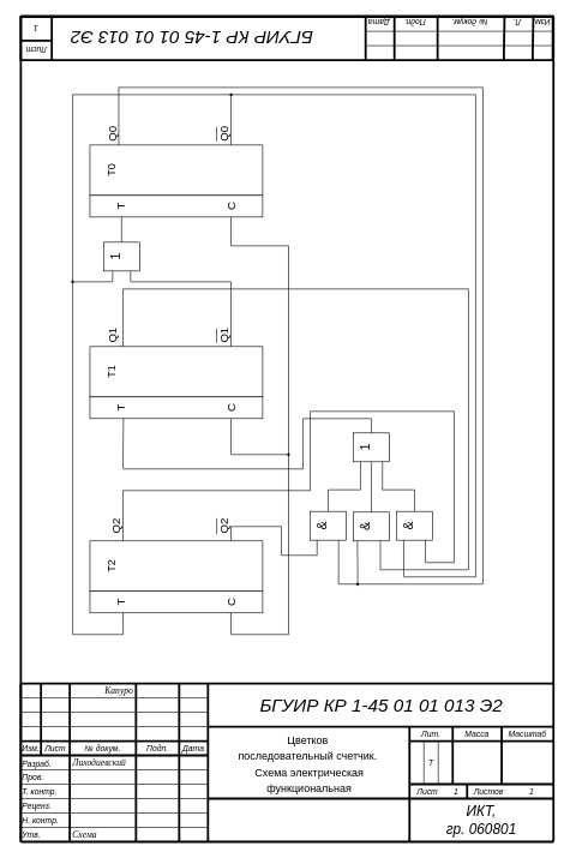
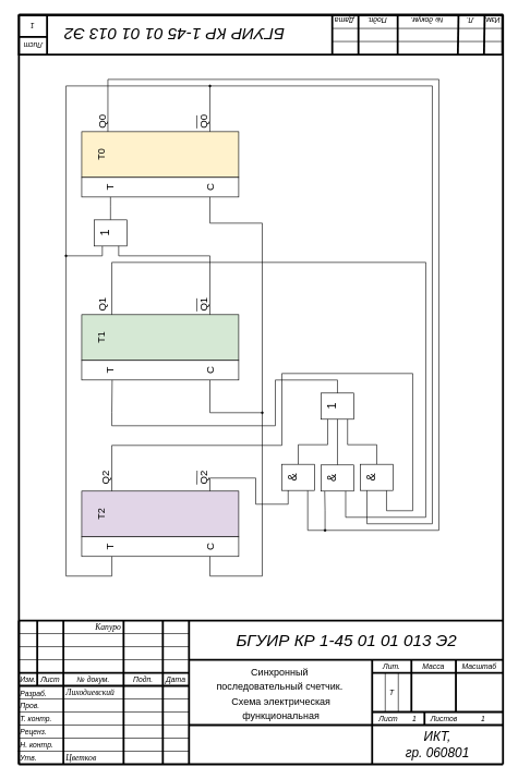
- <mxCell id="99" value="T0&lt;br&gt;&lt;br&gt;&lt;br&gt;&lt;br&gt;&lt;br&gt;&lt;br&gt;&lt;br&gt;&lt;br&gt;&lt;br&gt;&lt;br&gt;&lt;br&gt;" style="rounded=0;whiteSpace=wrap;html=1;fontSize=15;horizontal=0;align=center;" vertex="1" parent="98"><mxGeometry y="70" width="240" height="70" as="geometry" /></mxCell>
+ <mxCell id="99" value="T0&lt;br&gt;&lt;br&gt;&lt;br&gt;&lt;br&gt;&lt;br&gt;&lt;br&gt;&lt;br&gt;&lt;br&gt;&lt;br&gt;&lt;br&gt;&lt;br&gt;" style="rounded=0;whiteSpace=wrap;html=1;fontSize=15;horizontal=0;align=center;fillColor=#fff2cc;" vertex="1" parent="98"><mxGeometry y="70" width="240" height="70" as="geometry" /></mxCell>
- <mxCell id="91" value="T1&lt;br&gt;&lt;br&gt;&lt;br&gt;&lt;br&gt;&lt;br&gt;&lt;br&gt;&lt;br&gt;&lt;br&gt;&lt;br&gt;&lt;br&gt;&lt;br&gt;" style="rounded=0;whiteSpace=wrap;html=1;fontSize=15;horizontal=0;align=center;" vertex="1" parent="90"><mxGeometry y="70" width="240" height="70" as="geometry" /></mxCell>
+ <mxCell id="91" value="T1&lt;br&gt;&lt;br&gt;&lt;br&gt;&lt;br&gt;&lt;br&gt;&lt;br&gt;&lt;br&gt;&lt;br&gt;&lt;br&gt;&lt;br&gt;&lt;br&gt;" style="rounded=0;whiteSpace=wrap;html=1;fontSize=15;horizontal=0;align=center;fillColor=#d5e8d4;" vertex="1" parent="90"><mxGeometry y="70" width="240" height="70" as="geometry" /></mxCell>
- <mxCell id="84" value="T2&lt;br&gt;&lt;br&gt;&lt;br&gt;&lt;br&gt;&lt;br&gt;&lt;br&gt;&lt;br&gt;&lt;br&gt;&lt;br&gt;&lt;br&gt;&lt;br&gt;" style="rounded=0;whiteSpace=wrap;html=1;fontSize=15;horizontal=0;align=center;" vertex="1" parent="83"><mxGeometry y="70" width="240" height="70" as="geometry" /></mxCell>
+ <mxCell id="84" value="T2&lt;br&gt;&lt;br&gt;&lt;br&gt;&lt;br&gt;&lt;br&gt;&lt;br&gt;&lt;br&gt;&lt;br&gt;&lt;br&gt;&lt;br&gt;&lt;br&gt;" style="rounded=0;whiteSpace=wrap;html=1;fontSize=15;horizontal=0;align=center;fillColor=#e1d5e7;" vertex="1" parent="83"><mxGeometry y="70" width="240" height="70" as="geometry" /></mxCell>
- <mxCell id="40" value="&lt;div style=&quot;font-size: 15px; line-height: 0.8;&quot;&gt;&lt;p style=&quot;align:center;margin-left:0;margin-right:0;margin-top:0px;margin-bottom:0px;text-indent:0;valign:middle;direction:ltr;&quot;&gt;&lt;font style=&quot;font-size: 15px; font-family: Arial; color: rgb(0, 0, 0); direction: ltr; letter-spacing: 0px; line-height: 150%; opacity: 1;&quot;&gt;Цветков&amp;nbsp;&lt;/font&gt;&lt;/p&gt;&lt;p style=&quot;align:center;margin-left:0;margin-right:0;margin-top:0px;margin-bottom:0px;text-indent:0;valign:middle;direction:ltr;&quot;&gt;&lt;font style=&quot;font-size: 15px; font-family: Arial; color: rgb(0, 0, 0); direction: ltr; letter-spacing: 0px; line-height: 150%; opacity: 1;&quot;&gt;последовательный счетчик.&amp;nbsp;&lt;/font&gt;&lt;/p&gt;&lt;p style=&quot;align:center;margin-left:0;margin-right:0;margin-top:0px;margin-bottom:0px;text-indent:0;valign:middle;direction:ltr;&quot;&gt;&lt;font style=&quot;font-size: 15px; font-family: Arial; color: rgb(0, 0, 0); direction: ltr; letter-spacing: 0px; line-height: 150%; opacity: 1;&quot;&gt;Схема электрическая&lt;/font&gt;&lt;/p&gt;&lt;p style=&quot;align:center;margin-left:0;margin-right:0;margin-top:0px;margin-bottom:0px;text-indent:0;valign:middle;direction:ltr;&quot;&gt;&lt;font style=&quot;font-size: 15px; font-family: Arial; color: rgb(0, 0, 0); direction: ltr; letter-spacing: 0px; line-height: 150%; opacity: 1;&quot;&gt;функциональная&lt;br&gt;&lt;/font&gt;&lt;/p&gt;&lt;/div&gt;" style="verticalAlign=middle;align=center;vsdxID=152;fillColor=none;gradientColor=none;shape=stencil(nZBLDoAgDERP0z3SIyjew0SURgSD+Lu9kMZoXLhwN9O+tukAlrNpJg1SzDH4QW/URgNYgZTkjA4UkwJUgGXng+6DX1zLfmoymdXo17xh5zmRJ6Q42BWCfc2oJfdAr+Yv+AP9Cb7OJ3H/2JG1HNGz/84klThPVCc=);strokeColor=none;points=[];labelBackgroundColor=none;rounded=0;html=1;whiteSpace=wrap;" vertex="1" parent="1"><mxGeometry x="289" y="1009" width="280" height="104" as="geometry" /></mxCell>
+ <mxCell id="40" value="&lt;div style=&quot;font-size: 15px; line-height: 0.8;&quot;&gt;&lt;p style=&quot;align:center;margin-left:0;margin-right:0;margin-top:0px;margin-bottom:0px;text-indent:0;valign:middle;direction:ltr;&quot;&gt;&lt;font style=&quot;font-size: 15px; font-family: Arial; color: rgb(0, 0, 0); direction: ltr; letter-spacing: 0px; line-height: 150%; opacity: 1;&quot;&gt;Синхронный&amp;nbsp;&lt;/font&gt;&lt;/p&gt;&lt;p style=&quot;align:center;margin-left:0;margin-right:0;margin-top:0px;margin-bottom:0px;text-indent:0;valign:middle;direction:ltr;&quot;&gt;&lt;font style=&quot;font-size: 15px; font-family: Arial; color: rgb(0, 0, 0); direction: ltr; letter-spacing: 0px; line-height: 150%; opacity: 1;&quot;&gt;последовательный счетчик.&amp;nbsp;&lt;/font&gt;&lt;/p&gt;&lt;p style=&quot;align:center;margin-left:0;margin-right:0;margin-top:0px;margin-bottom:0px;text-indent:0;valign:middle;direction:ltr;&quot;&gt;&lt;font style=&quot;font-size: 15px; font-family: Arial; color: rgb(0, 0, 0); direction: ltr; letter-spacing: 0px; line-height: 150%; opacity: 1;&quot;&gt;Схема электрическая&lt;/font&gt;&lt;/p&gt;&lt;p style=&quot;align:center;margin-left:0;margin-right:0;margin-top:0px;margin-bottom:0px;text-indent:0;valign:middle;direction:ltr;&quot;&gt;&lt;font style=&quot;font-size: 15px; font-family: Arial; color: rgb(0, 0, 0); direction: ltr; letter-spacing: 0px; line-height: 150%; opacity: 1;&quot;&gt;функциональная&lt;br&gt;&lt;/font&gt;&lt;/p&gt;&lt;/div&gt;" style="verticalAlign=middle;align=center;vsdxID=152;fillColor=none;gradientColor=none;shape=stencil(nZBLDoAgDERP0z3SIyjew0SURgSD+Lu9kMZoXLhwN9O+tukAlrNpJg1SzDH4QW/URgNYgZTkjA4UkwJUgGXng+6DX1zLfmoymdXo17xh5zmRJ6Q42BWCfc2oJfdAr+Yv+AP9Cb7OJ3H/2JG1HNGz/84klThPVCc=);strokeColor=none;points=[];labelBackgroundColor=none;rounded=0;html=1;whiteSpace=wrap;" vertex="1" parent="1"><mxGeometry x="289" y="1009" width="280" height="104" as="geometry" /></mxCell>
- <mxCell id="82" value="&lt;div style=&quot;&quot;&gt;&lt;p style=&quot;margin: 0px; text-indent: 0px; direction: ltr;&quot;&gt;&lt;font face=&quot;Arial Narrow&quot; style=&quot;color: rgb(0, 0, 0); direction: ltr; letter-spacing: 0px; line-height: 120%; opacity: 1;&quot;&gt;&lt;i style=&quot;font-size: 12.7px;&quot;&gt;Схема&lt;/i&gt;&lt;/font&gt;&lt;/p&gt;&lt;/div&gt;" style="verticalAlign=middle;align=left;vsdxID=149;fillColor=none;gradientColor=none;shape=stencil(nZBLDoAgDERP0z3SIyjew0SURgSD+Lu9kMZoXLhwN9O+tukAlrNpJg1SzDH4QW/URgNYgZTkjA4UkwJUgGXng+6DX1zLfmoymdXo17xh5zmRJ6Q42BWCfc2oJfdAr+Yv+AP9Cb7OJ3H/2JG1HNGz/84klThPVCc=);strokeColor=none;strokeWidth=4;points=[];labelBackgroundColor=none;rounded=0;html=1;whiteSpace=wrap;" vertex="1" parent="1"><mxGeometry x="98" y="1149" width="90" height="20" as="geometry" /></mxCell>
+ <mxCell id="82" value="&lt;div style=&quot;&quot;&gt;&lt;p style=&quot;margin: 0px; text-indent: 0px; direction: ltr;&quot;&gt;&lt;font face=&quot;Arial Narrow&quot; style=&quot;color: rgb(0, 0, 0); direction: ltr; letter-spacing: 0px; line-height: 120%; opacity: 1;&quot;&gt;&lt;i style=&quot;font-size: 12.7px;&quot;&gt;Цветков&lt;/i&gt;&lt;/font&gt;&lt;/p&gt;&lt;/div&gt;" style="verticalAlign=middle;align=left;vsdxID=149;fillColor=none;gradientColor=none;shape=stencil(nZBLDoAgDERP0z3SIyjew0SURgSD+Lu9kMZoXLhwN9O+tukAlrNpJg1SzDH4QW/URgNYgZTkjA4UkwJUgGXng+6DX1zLfmoymdXo17xh5zmRJ6Q42BWCfc2oJfdAr+Yv+AP9Cb7OJ3H/2JG1HNGz/84klThPVCc=);strokeColor=none;strokeWidth=4;points=[];labelBackgroundColor=none;rounded=0;html=1;whiteSpace=wrap;" vertex="1" parent="1"><mxGeometry x="98" y="1149" width="90" height="20" as="geometry" /></mxCell>
